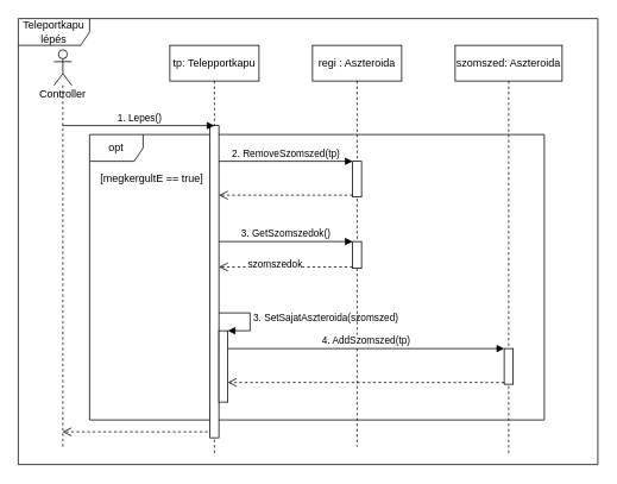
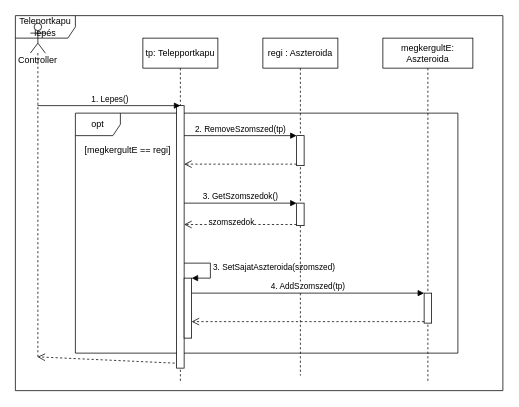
- <mxCell id="14" value="szomszed: Aszteroida" style="shape=umlLifeline;perimeter=lifelinePerimeter;whiteSpace=wrap;html=1;container=1;collapsible=0;recursiveResize=0;outlineConnect=0;" parent="1" vertex="1"><mxGeometry x="510" y="50" width="120" height="460" as="geometry" /></mxCell>
+ <mxCell id="14" value="megkergultE: Aszteroida" style="shape=umlLifeline;perimeter=lifelinePerimeter;whiteSpace=wrap;html=1;container=1;collapsible=0;recursiveResize=0;outlineConnect=0;" parent="1" vertex="1"><mxGeometry x="510" y="50" width="120" height="460" as="geometry" /></mxCell>
- <mxCell id="20" value="[megkergultE == true]" style="text;html=1;strokeColor=none;fillColor=none;align=center;verticalAlign=middle;whiteSpace=wrap;rounded=0;" parent="1" vertex="1"><mxGeometry x="110" y="190" width="120" height="20" as="geometry" /></mxCell>
+ <mxCell id="20" value="[megkergultE == regi]" style="text;html=1;strokeColor=none;fillColor=none;align=center;verticalAlign=middle;whiteSpace=wrap;rounded=0;" parent="1" vertex="1"><mxGeometry x="110" y="190" width="120" height="20" as="geometry" /></mxCell>
- <mxCell id="13" value="Controller" style="shape=umlLifeline;participant=umlActor;perimeter=lifelinePerimeter;whiteSpace=wrap;html=1;container=1;collapsible=0;recursiveResize=0;verticalAlign=top;spacingTop=36;outlineConnect=0;" parent="1" vertex="1"><mxGeometry x="60" y="55" width="20" height="445" as="geometry" /></mxCell>
+ <mxCell id="13" value="Controller" style="shape=umlLifeline;participant=umlActor;perimeter=lifelinePerimeter;whiteSpace=wrap;html=1;container=1;collapsible=0;recursiveResize=0;verticalAlign=top;spacingTop=36;outlineConnect=0;" parent="1" vertex="1"><mxGeometry x="40" y="30" width="20" height="445" as="geometry" /></mxCell>
